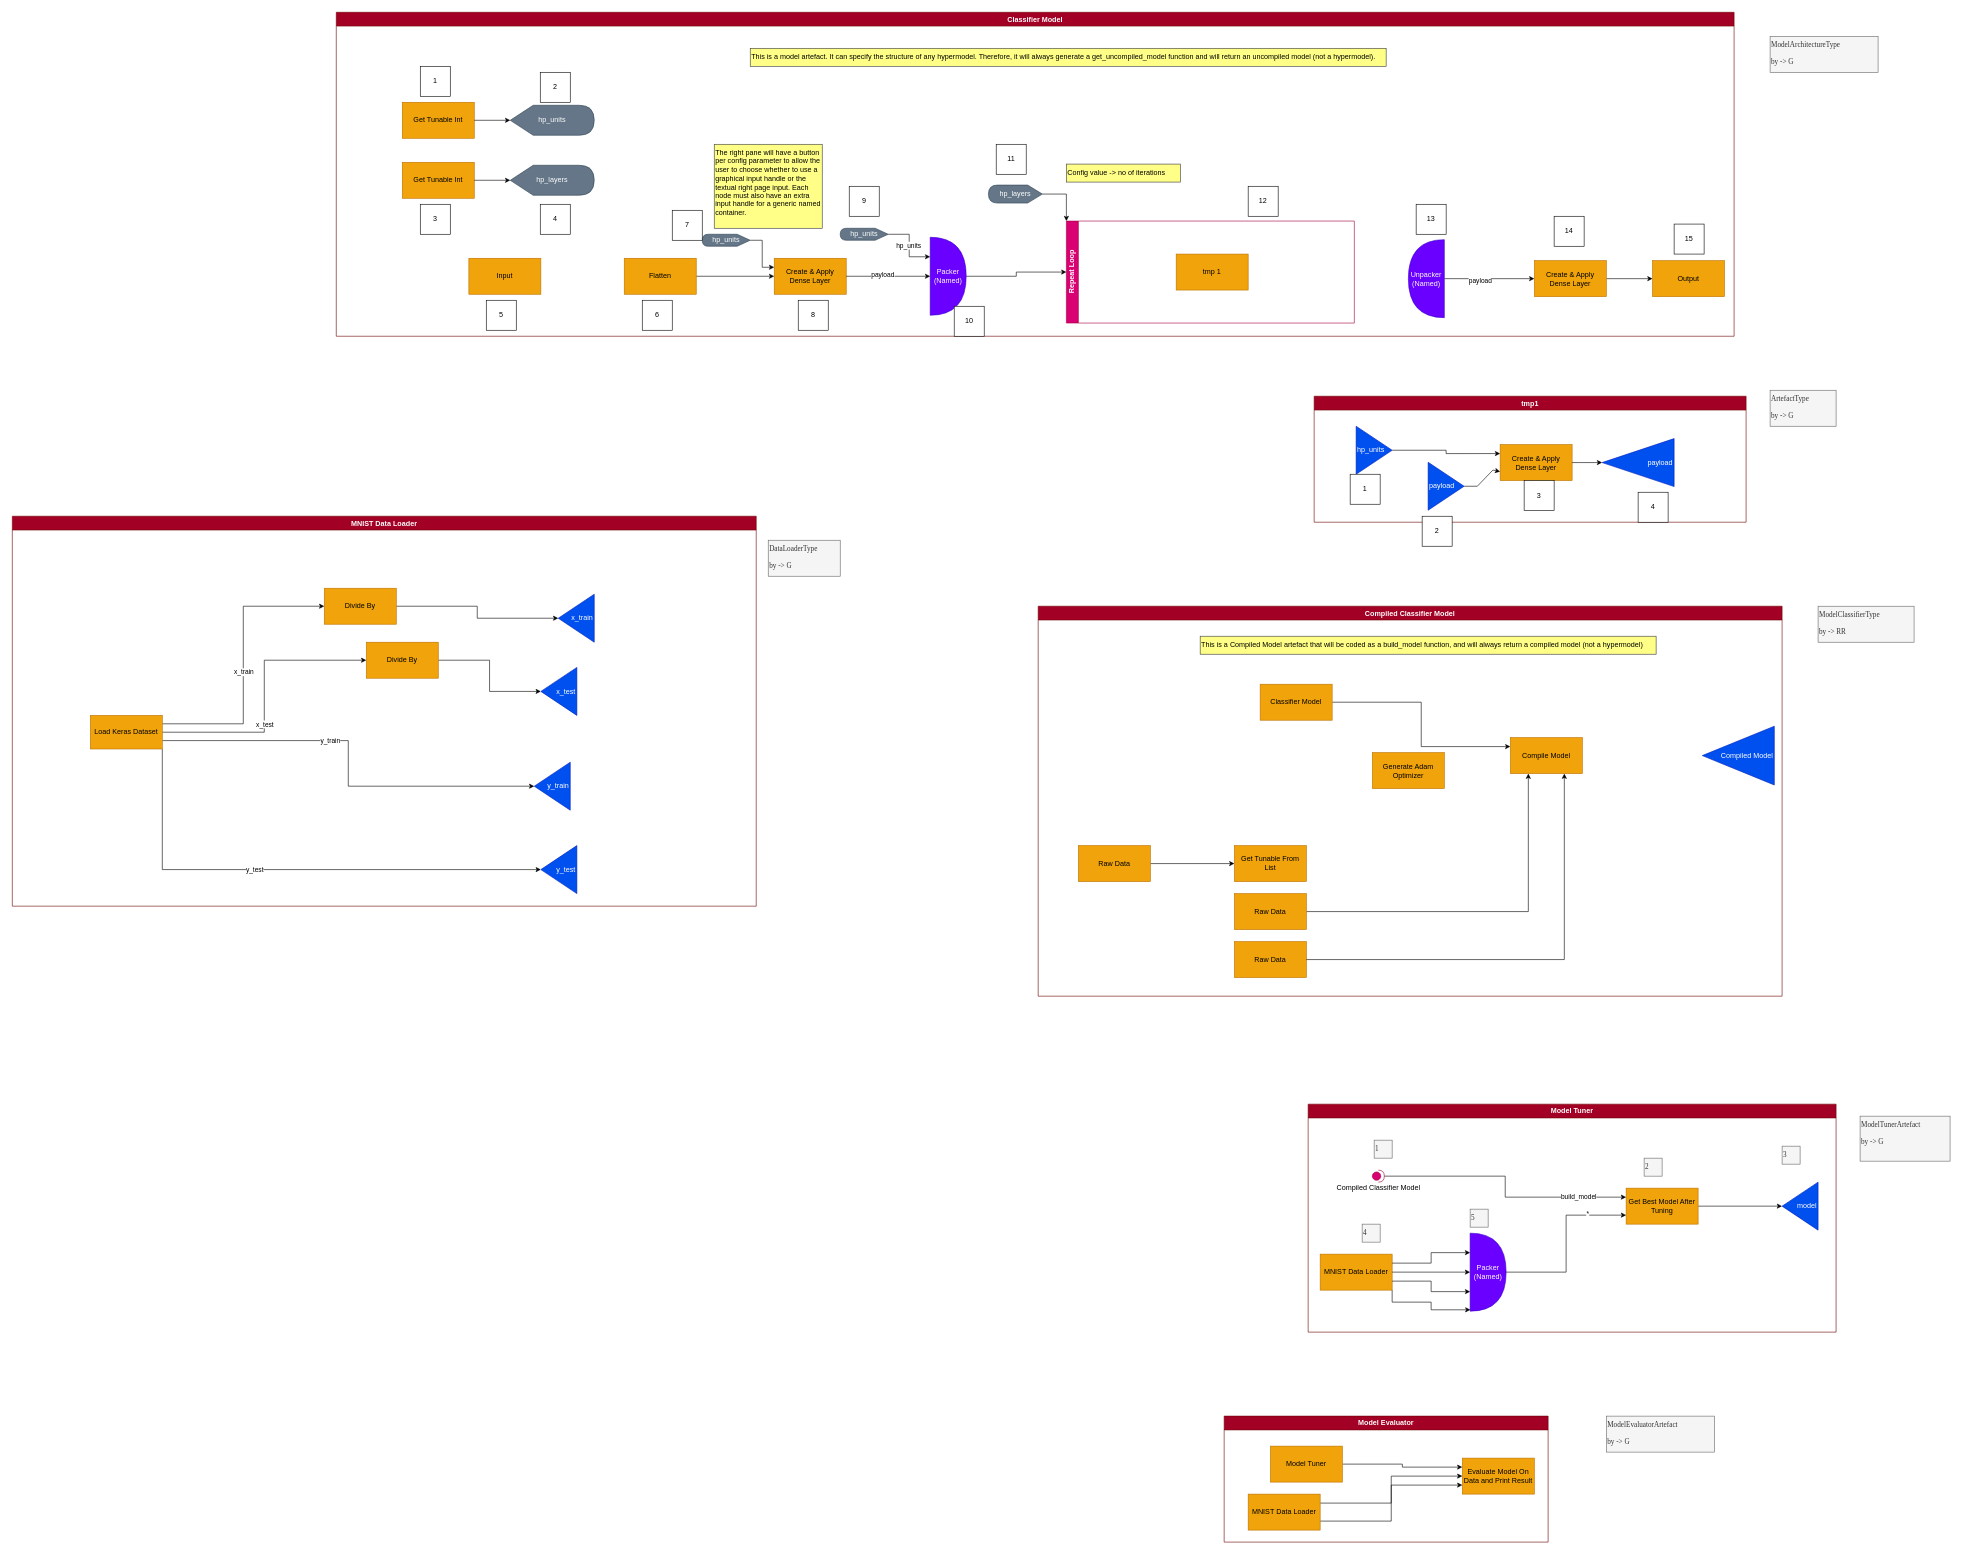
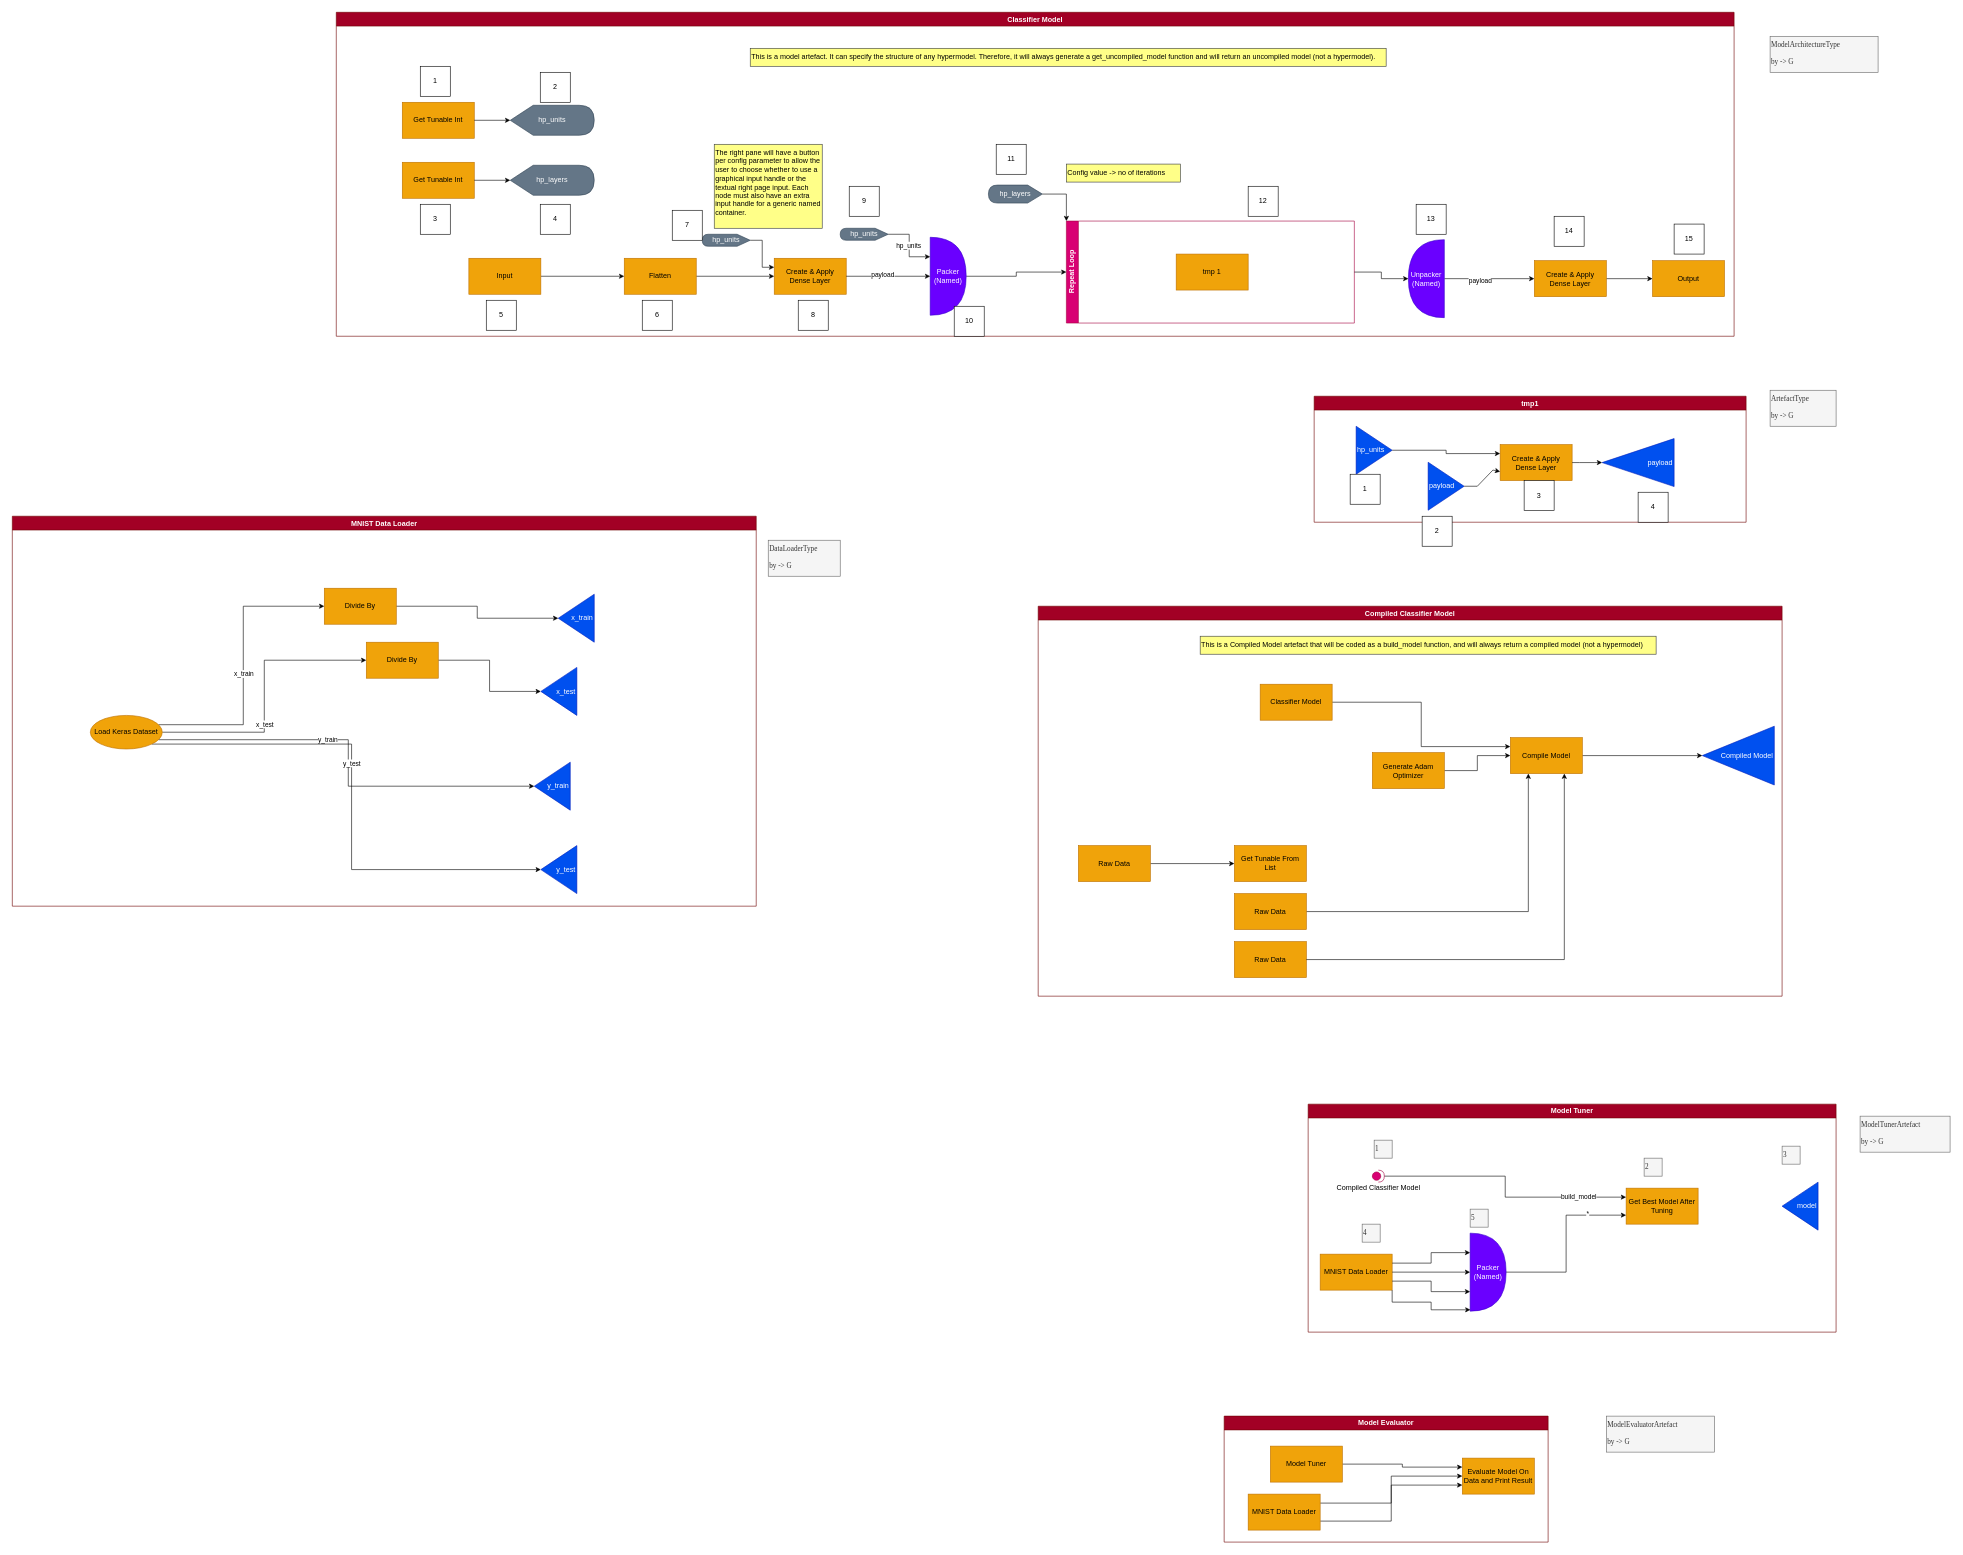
+ <mxCell id="4" style="edgeStyle=orthogonalEdgeStyle;rounded=0;orthogonalLoop=1;jettySize=auto;html=1;exitX=1;exitY=0.5;exitDx=0;exitDy=0;entryX=0;entryY=0.5;entryDx=0;entryDy=0;" parent="1" source="64" target="3" edge="1"><mxGeometry relative="1" as="geometry"><mxPoint x="900" y="460" as="sourcePoint" /></mxGeometry></mxCell>
+ <mxCell id="24" style="edgeStyle=orthogonalEdgeStyle;rounded=0;orthogonalLoop=1;jettySize=auto;html=1;exitX=1;exitY=0.5;exitDx=0;exitDy=0;entryX=1;entryY=0.5;entryDx=0;entryDy=0;entryPerimeter=0;" parent="1" source="14" target="23" edge="1"><mxGeometry relative="1" as="geometry" /></mxCell>
- <mxCell id="126" value="ModelClassifierType&lt;br&gt;&lt;br&gt;by -&amp;gt; RR" style="text;html=1;align=left;verticalAlign=top;whiteSpace=wrap;rounded=0;autosize=1;fontFamily=Lucida Console;fillColor=#f5f5f5;fontColor=#333333;strokeColor=#666666;" parent="1" vertex="1"><mxGeometry x="3030" y="1010" width="160" height="60" as="geometry" /></mxCell>
- <mxCell id="74" value="Load Keras Dataset" style="rounded=0;whiteSpace=wrap;html=1;fillColor=#f0a30a;fontColor=#000000;strokeColor=#BD7000;" parent="1" vertex="1"><mxGeometry x="150" y="1192" width="120" height="56" as="geometry" /></mxCell>
+ <mxCell id="74" value="Load Keras Dataset" style="ellipse;whiteSpace=wrap;html=1;fillColor=#f0a30a;fontColor=#000000;strokeColor=#BD7000;" parent="1" vertex="1"><mxGeometry x="150" y="1192" width="120" height="56" as="geometry" /></mxCell>
+ <mxCell id="28" style="edgeStyle=orthogonalEdgeStyle;rounded=0;orthogonalLoop=1;jettySize=auto;html=1;exitX=1;exitY=0.5;exitDx=0;exitDy=0;entryX=1;entryY=0.5;entryDx=0;entryDy=0;" parent="1" source="29" target="39" edge="1"><mxGeometry relative="1" as="geometry"><mxPoint x="2777" y="1259.286" as="targetPoint" /></mxGeometry></mxCell>
+ <mxCell id="30" style="edgeStyle=orthogonalEdgeStyle;rounded=0;orthogonalLoop=1;jettySize=auto;html=1;exitX=1;exitY=0.5;exitDx=0;exitDy=0;entryX=0;entryY=0.5;entryDx=0;entryDy=0;" parent="1" source="31" target="29" edge="1"><mxGeometry relative="1" as="geometry" /></mxCell>
- <mxCell id="128" value="ModelTunerArtefact&lt;br&gt;&lt;br&gt;by -&amp;gt; G" style="text;html=1;align=left;verticalAlign=top;whiteSpace=wrap;rounded=0;autosize=1;fontFamily=Lucida Console;fillColor=#f5f5f5;fontColor=#333333;strokeColor=#666666;" parent="1" vertex="1"><mxGeometry x="3100" y="1860" width="150" height="75" as="geometry" /></mxCell>
+ <mxCell id="128" value="ModelTunerArtefact&lt;br&gt;&lt;br&gt;by -&amp;gt; G" style="text;html=1;align=left;verticalAlign=top;whiteSpace=wrap;rounded=0;autosize=1;fontFamily=Lucida Console;fillColor=#f5f5f5;fontColor=#333333;strokeColor=#666666;" parent="1" vertex="1"><mxGeometry x="3100" y="1860" width="150" height="60" as="geometry" /></mxCell>
- <mxCell id="84" style="edgeStyle=orthogonalEdgeStyle;rounded=0;orthogonalLoop=1;jettySize=auto;html=1;exitX=1;exitY=0.5;exitDx=0;exitDy=0;entryX=1;entryY=0.5;entryDx=0;entryDy=0;" parent="1" source="85" target="97" edge="1"><mxGeometry relative="1" as="geometry" /></mxCell>
